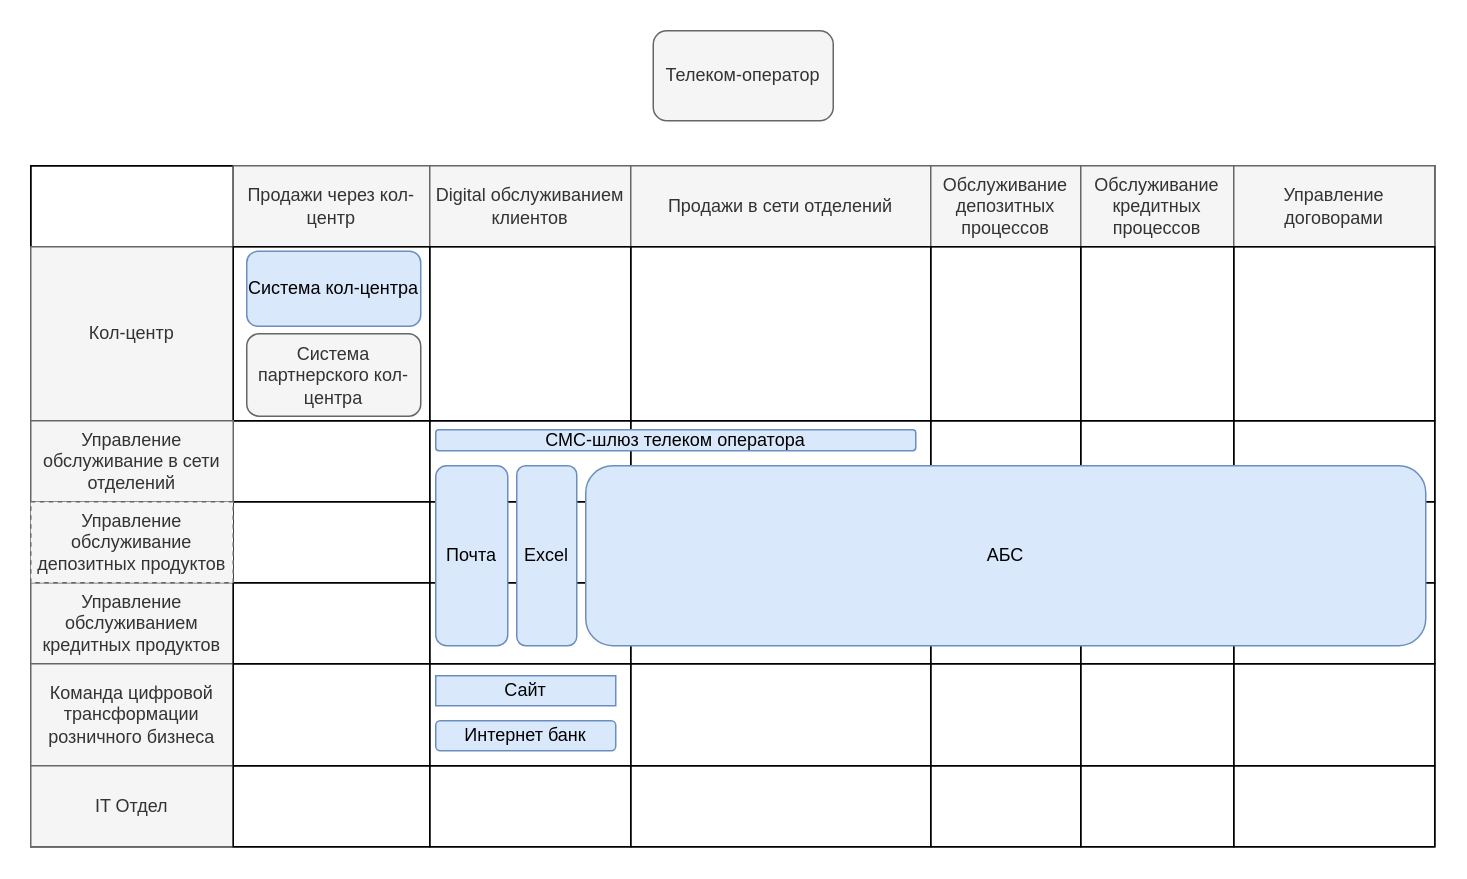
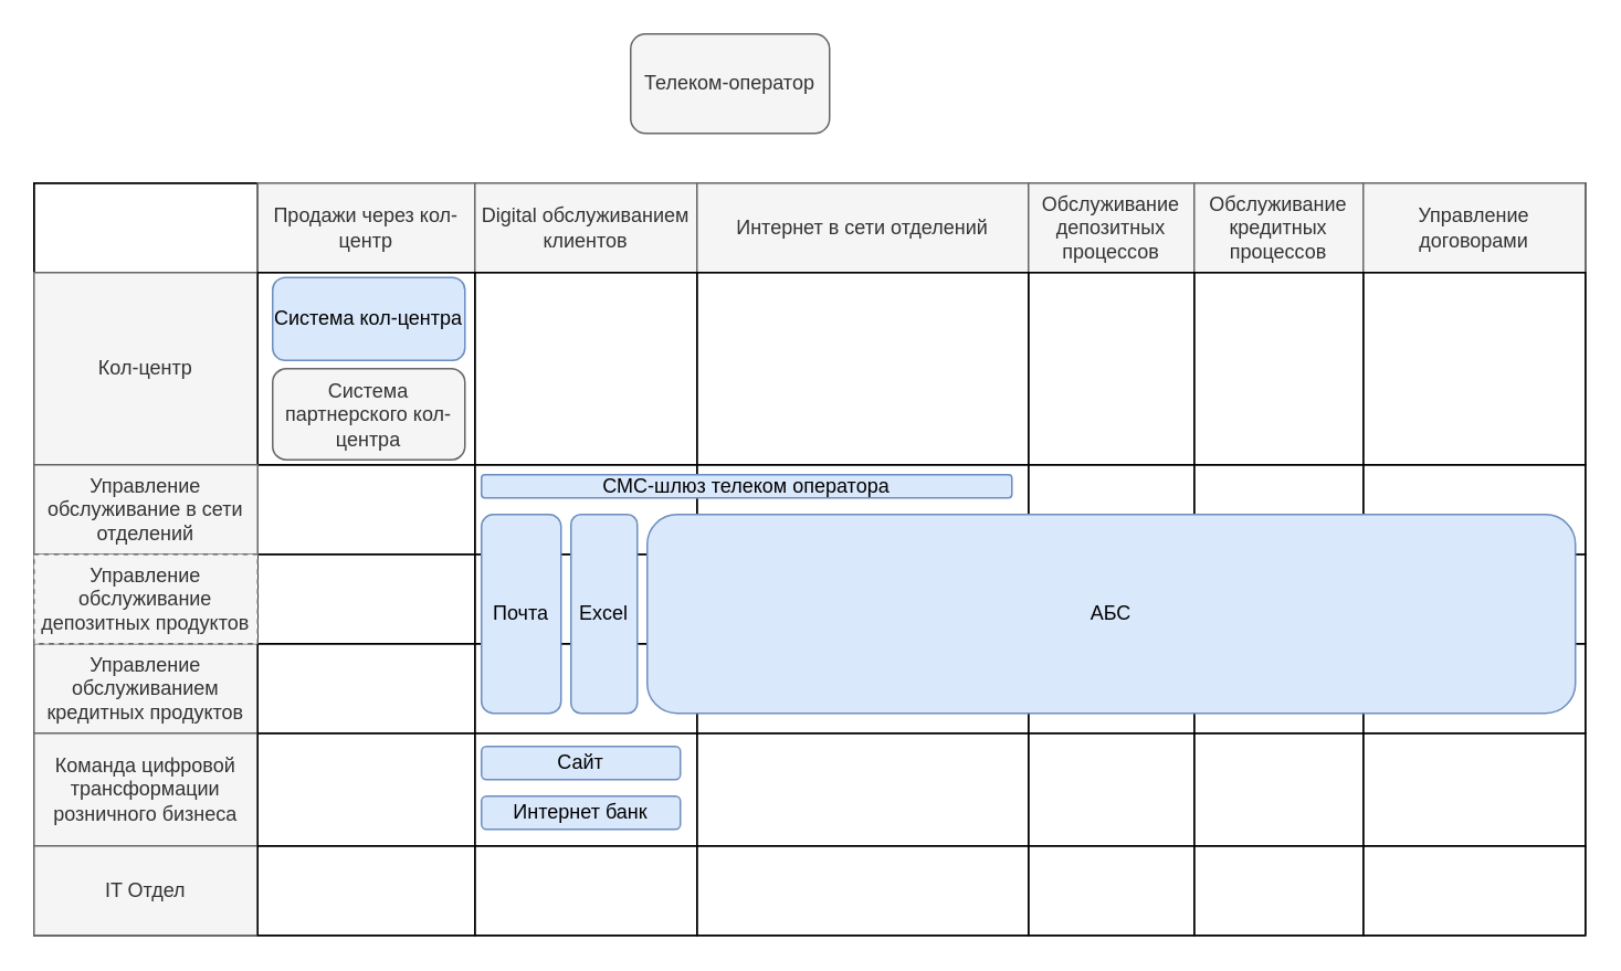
- <mxCell id="64" value="Телеком-оператор" style="rounded=1;whiteSpace=wrap;html=1;fillColor=#f5f5f5;strokeColor=#666666;fontColor=#333333;" parent="1" vertex="1"><mxGeometry x="435" y="20" width="120" height="60" as="geometry" /></mxCell>
+ <mxCell id="64" value="Телеком-оператор" style="rounded=1;whiteSpace=wrap;html=1;fillColor=#f5f5f5;strokeColor=#666666;fontColor=#333333;" parent="1" vertex="1"><mxGeometry x="380" y="20" width="120" height="60" as="geometry" /></mxCell>
- <mxCell id="7" value="Продажи в сети отделений" style="connectable=0;recursiveResize=0;strokeColor=#666666;fillColor=#f5f5f5;align=center;whiteSpace=wrap;html=1;fontColor=#333333;" parent="3" vertex="1"><mxGeometry x="400" width="200" height="54" as="geometry"><mxRectangle width="200" height="54" as="alternateBounds" /></mxGeometry></mxCell>
+ <mxCell id="7" value="Интернет в сети отделений" style="connectable=0;recursiveResize=0;strokeColor=#666666;fillColor=#f5f5f5;align=center;whiteSpace=wrap;html=1;fontColor=#333333;" parent="3" vertex="1"><mxGeometry x="400" width="200" height="54" as="geometry"><mxRectangle width="200" height="54" as="alternateBounds" /></mxGeometry></mxCell>
- <mxCell id="65" value="Сайт" style="whiteSpace=wrap;html=1;fillColor=#dae8fc;strokeColor=#6c8ebf;rounded=0;" parent="1" vertex="1"><mxGeometry x="290" y="450" width="120" height="20" as="geometry" /></mxCell>
+ <mxCell id="65" value="Сайт" style="rounded=1;whiteSpace=wrap;html=1;fillColor=#dae8fc;strokeColor=#6c8ebf;" parent="1" vertex="1"><mxGeometry x="290" y="450" width="120" height="20" as="geometry" /></mxCell>
